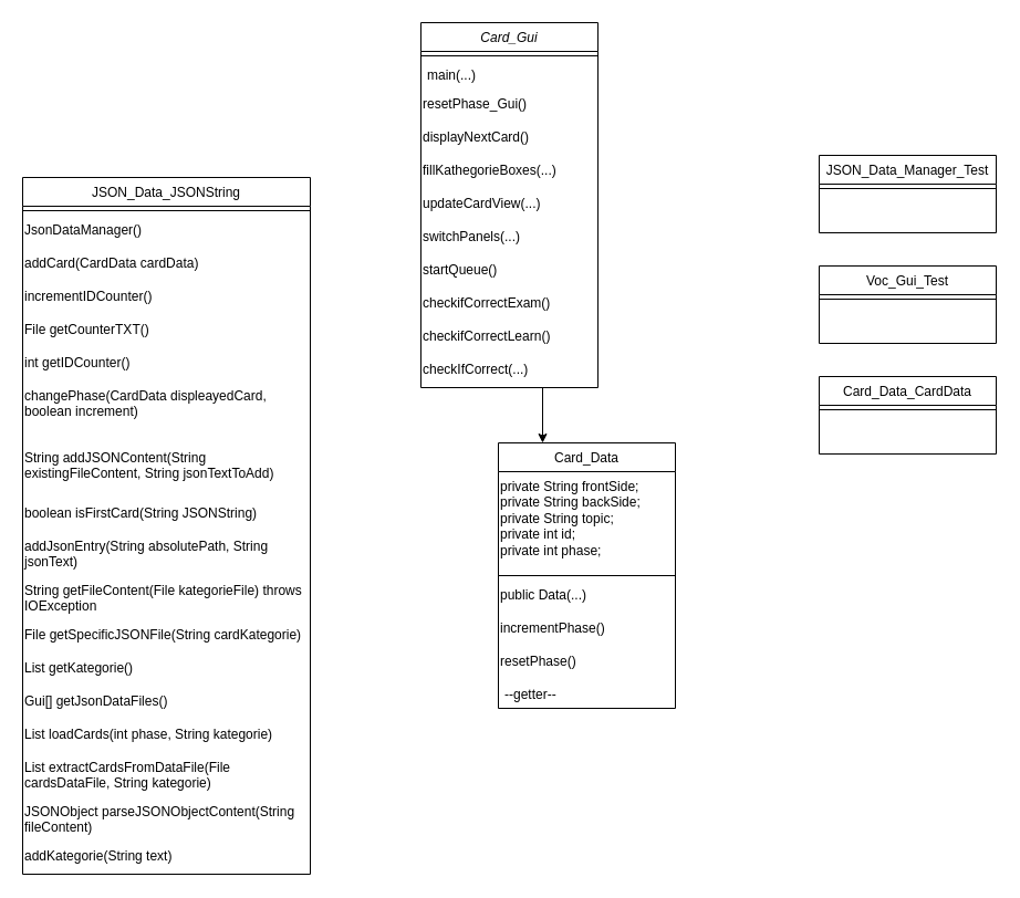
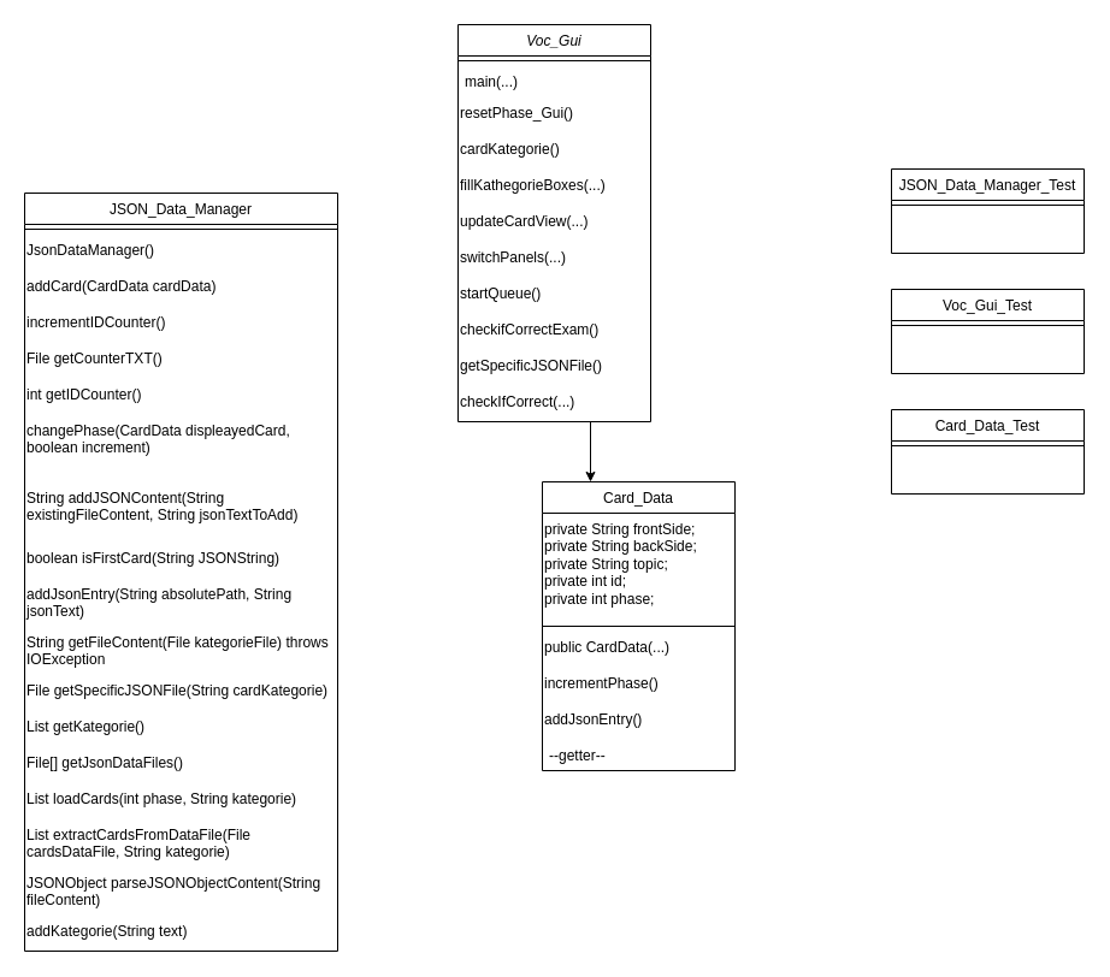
- <mxCell id="2" value="Card_Gui" style="swimlane;fontStyle=2;align=center;verticalAlign=top;childLayout=stackLayout;horizontal=1;startSize=26;horizontalStack=0;resizeParent=1;resizeLast=0;collapsible=1;marginBottom=0;rounded=0;shadow=0;strokeWidth=1;" parent="1" vertex="1"><mxGeometry x="380" y="20" width="160" height="330" as="geometry"><mxRectangle x="230" y="140" width="160" height="26" as="alternateBounds" /></mxGeometry></mxCell>
+ <mxCell id="2" value="Voc_Gui" style="swimlane;fontStyle=2;align=center;verticalAlign=top;childLayout=stackLayout;horizontal=1;startSize=26;horizontalStack=0;resizeParent=1;resizeLast=0;collapsible=1;marginBottom=0;rounded=0;shadow=0;strokeWidth=1;" parent="1" vertex="1"><mxGeometry x="380" y="20" width="160" height="330" as="geometry"><mxRectangle x="230" y="140" width="160" height="26" as="alternateBounds" /></mxGeometry></mxCell>
- <mxCell id="6" value="displayNextCard()" style="text;whiteSpace=wrap;html=1;" vertex="1" parent="2"><mxGeometry y="90" width="160" height="30" as="geometry" /></mxCell>
+ <mxCell id="6" value="cardKategorie()" style="text;whiteSpace=wrap;html=1;" vertex="1" parent="2"><mxGeometry y="90" width="160" height="30" as="geometry" /></mxCell>
- <mxCell id="14" value="JSON_Data_JSONString" style="swimlane;fontStyle=0;align=center;verticalAlign=top;childLayout=stackLayout;horizontal=1;startSize=26;horizontalStack=0;resizeParent=1;resizeLast=0;collapsible=1;marginBottom=0;rounded=0;shadow=0;strokeWidth=1;" parent="1" vertex="1"><mxGeometry x="20" y="160" width="260" height="630" as="geometry"><mxRectangle x="130" y="380" width="160" height="26" as="alternateBounds" /></mxGeometry></mxCell>
+ <mxCell id="14" value="JSON_Data_Manager" style="swimlane;fontStyle=0;align=center;verticalAlign=top;childLayout=stackLayout;horizontal=1;startSize=26;horizontalStack=0;resizeParent=1;resizeLast=0;collapsible=1;marginBottom=0;rounded=0;shadow=0;strokeWidth=1;" parent="1" vertex="1"><mxGeometry x="20" y="160" width="260" height="630" as="geometry"><mxRectangle x="130" y="380" width="160" height="26" as="alternateBounds" /></mxGeometry></mxCell>
- <mxCell id="12" value="checkifCorrectLearn()" style="text;whiteSpace=wrap;html=1;" vertex="1" parent="2"><mxGeometry y="270" width="160" height="30" as="geometry" /></mxCell>
+ <mxCell id="12" value="getSpecificJSONFile()" style="text;whiteSpace=wrap;html=1;" vertex="1" parent="2"><mxGeometry y="270" width="160" height="30" as="geometry" /></mxCell>
- <mxCell id="45" value="Card_Data_CardData" style="swimlane;fontStyle=0;align=center;verticalAlign=top;childLayout=stackLayout;horizontal=1;startSize=26;horizontalStack=0;resizeParent=1;resizeLast=0;collapsible=1;marginBottom=0;rounded=0;shadow=0;strokeWidth=1;" vertex="1" parent="1"><mxGeometry x="740" y="340" width="160" height="70" as="geometry"><mxRectangle x="340" y="380" width="170" height="26" as="alternateBounds" /></mxGeometry></mxCell>
+ <mxCell id="45" value="Card_Data_Test" style="swimlane;fontStyle=0;align=center;verticalAlign=top;childLayout=stackLayout;horizontal=1;startSize=26;horizontalStack=0;resizeParent=1;resizeLast=0;collapsible=1;marginBottom=0;rounded=0;shadow=0;strokeWidth=1;" vertex="1" parent="1"><mxGeometry x="740" y="340" width="160" height="70" as="geometry"><mxRectangle x="340" y="380" width="170" height="26" as="alternateBounds" /></mxGeometry></mxCell>
- <mxCell id="38" value="public Data(...)" style="text;whiteSpace=wrap;html=1;" vertex="1" parent="35"><mxGeometry y="124" width="160" height="30" as="geometry" /></mxCell>
+ <mxCell id="38" value="public CardData(...)" style="text;whiteSpace=wrap;html=1;" vertex="1" parent="35"><mxGeometry y="124" width="160" height="30" as="geometry" /></mxCell>
- <mxCell id="40" value="resetPhase()" style="text;whiteSpace=wrap;html=1;" vertex="1" parent="35"><mxGeometry y="184" width="160" height="30" as="geometry" /></mxCell>
+ <mxCell id="40" value="addJsonEntry()" style="text;whiteSpace=wrap;html=1;" vertex="1" parent="35"><mxGeometry y="184" width="160" height="30" as="geometry" /></mxCell>
- <mxCell id="28" value="Gui[] getJsonDataFiles()" style="text;whiteSpace=wrap;html=1;" vertex="1" parent="14"><mxGeometry y="460" width="260" height="30" as="geometry" /></mxCell>
+ <mxCell id="28" value="File[] getJsonDataFiles()" style="text;whiteSpace=wrap;html=1;" vertex="1" parent="14"><mxGeometry y="460" width="260" height="30" as="geometry" /></mxCell>
